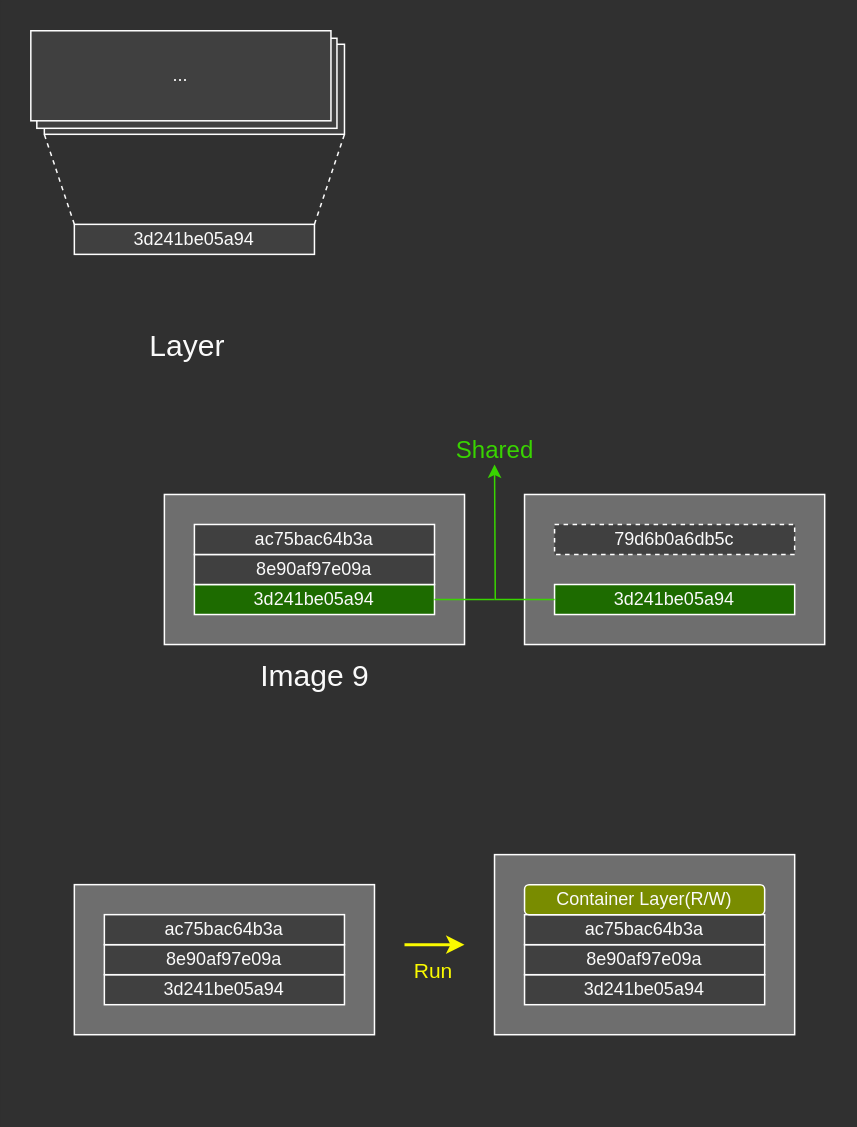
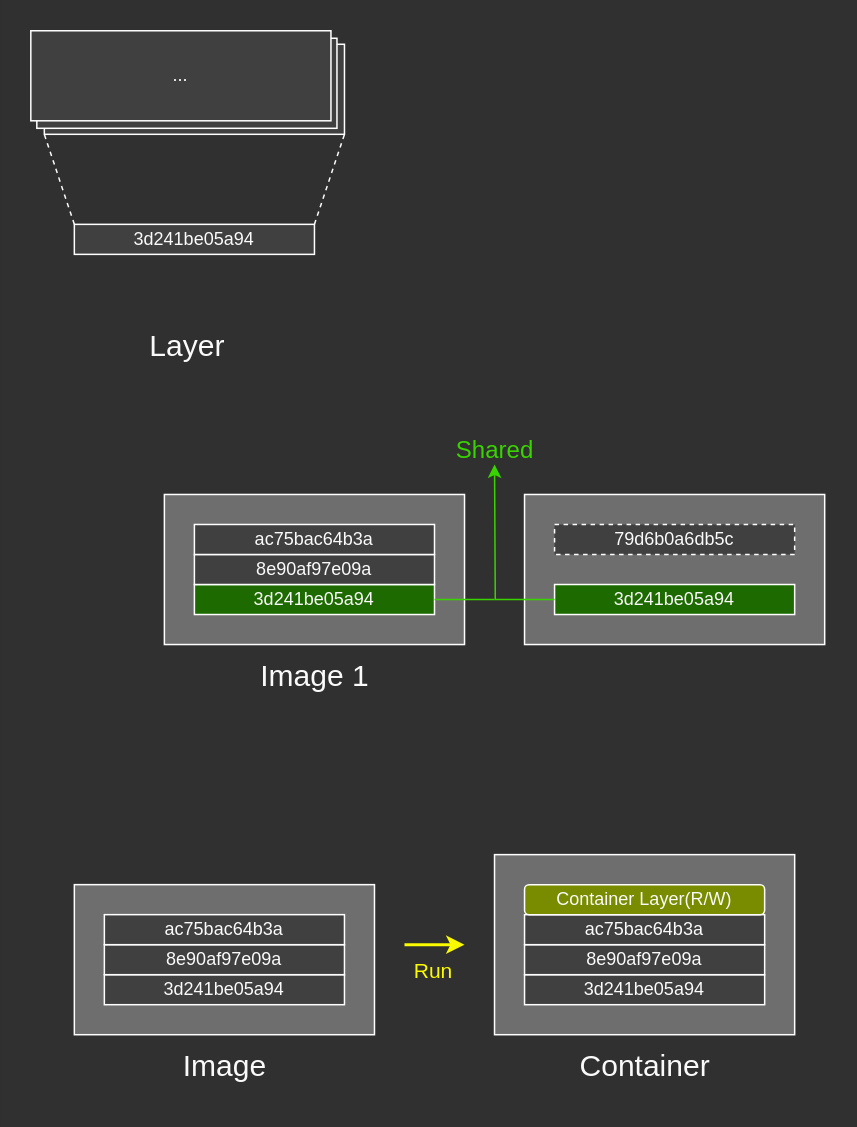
- <mxCell id="8" value="Image 9" style="text;html=1;align=center;verticalAlign=middle;resizable=0;points=[];autosize=1;strokeColor=none;fillColor=none;fontColor=#FAFAFA;fontSize=20;" vertex="1" parent="1"><mxGeometry x="159" y="429" width="100" height="40" as="geometry" /></mxCell>
+ <mxCell id="8" value="Image 1" style="text;html=1;align=center;verticalAlign=middle;resizable=0;points=[];autosize=1;strokeColor=none;fillColor=none;fontColor=#FAFAFA;fontSize=20;" vertex="1" parent="1"><mxGeometry x="159" y="429" width="100" height="40" as="geometry" /></mxCell>
+ <mxCell id="25" value="Image" style="text;html=1;align=center;verticalAlign=middle;resizable=0;points=[];autosize=1;strokeColor=none;fillColor=none;fontColor=#FAFAFA;fontSize=20;" vertex="1" parent="1"><mxGeometry x="109" y="689" width="80" height="40" as="geometry" /></mxCell>
+ <mxCell id="13" value="Container" style="text;html=1;align=center;verticalAlign=middle;resizable=0;points=[];autosize=1;strokeColor=none;fillColor=none;fontColor=#FAFAFA;fontSize=20;" vertex="1" parent="1"><mxGeometry x="369" y="689" width="120" height="40" as="geometry" /></mxCell>
